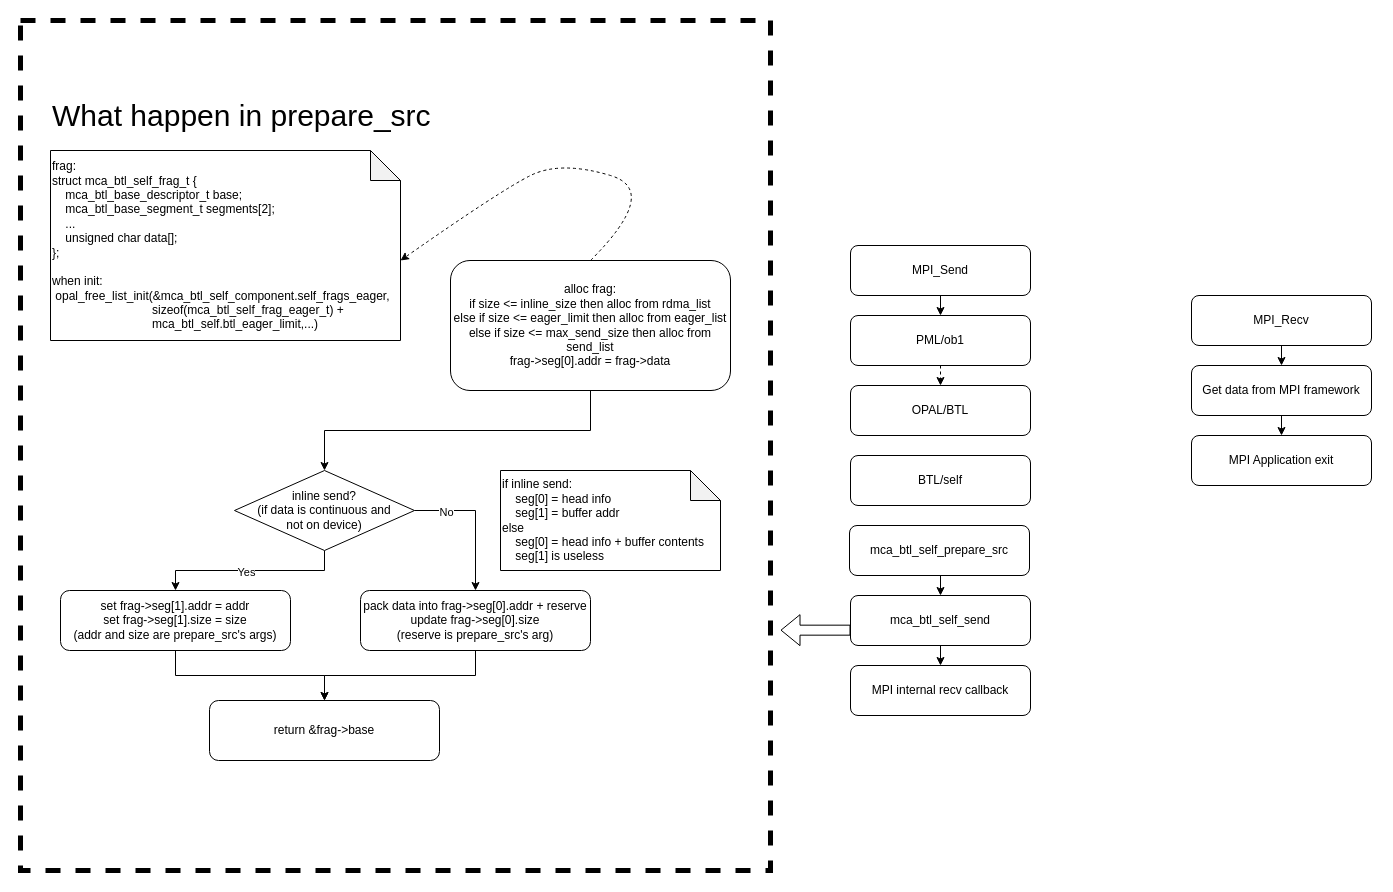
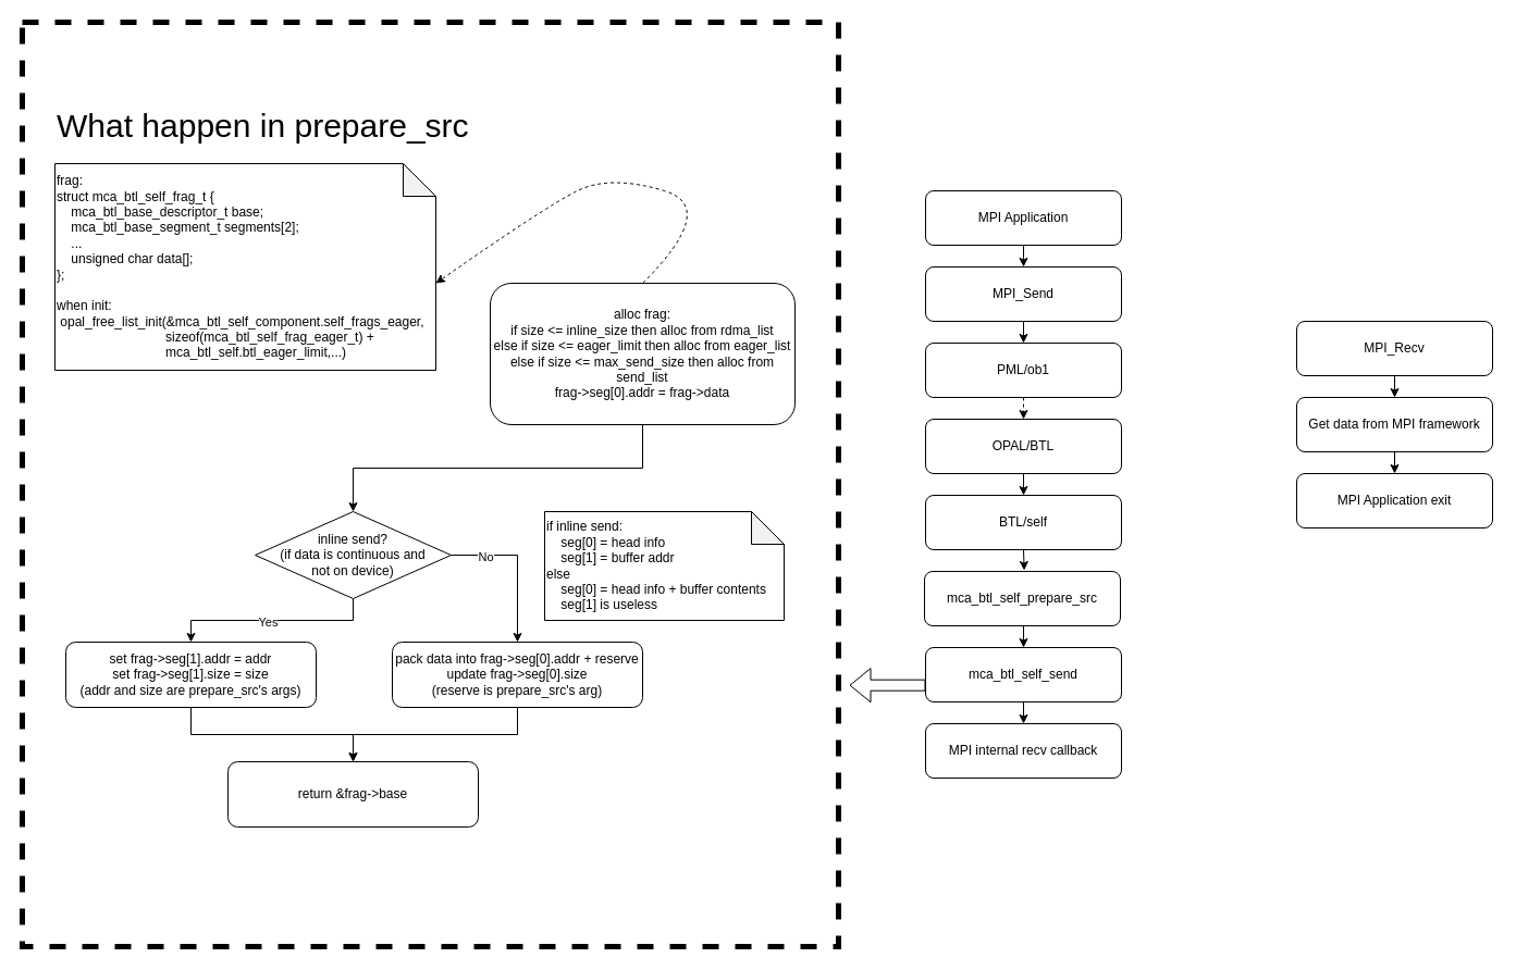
+ <mxCell id="4" value="MPI Application" style="rounded=1;whiteSpace=wrap;html=1;fillColor=none;" parent="1" vertex="1"><mxGeometry x="850" y="175" width="180" height="50" as="geometry" /></mxCell>
+ <mxCell id="3" style="edgeStyle=orthogonalEdgeStyle;rounded=0;orthogonalLoop=1;jettySize=auto;html=1;exitX=0.5;exitY=1;exitDx=0;exitDy=0;entryX=0.5;entryY=0;entryDx=0;entryDy=0;fontFamily=Helvetica;fontSize=12;fontColor=default;" parent="1" source="4" target="6" edge="1"><mxGeometry relative="1" as="geometry" /></mxCell>
+ <mxCell id="9" style="edgeStyle=orthogonalEdgeStyle;rounded=0;orthogonalLoop=1;jettySize=auto;html=1;exitX=0.5;exitY=1;exitDx=0;exitDy=0;entryX=0.5;entryY=0;entryDx=0;entryDy=0;fontFamily=Helvetica;fontSize=12;fontColor=default;" parent="1" source="10" target="11" edge="1"><mxGeometry relative="1" as="geometry" /></mxCell>
+ <mxCell id="16" style="edgeStyle=orthogonalEdgeStyle;rounded=0;orthogonalLoop=1;jettySize=auto;html=1;exitX=0.5;exitY=1;exitDx=0;exitDy=0;entryX=0.509;entryY=-0.02;entryDx=0;entryDy=0;entryPerimeter=0;" parent="1" source="11" target="13" edge="1"><mxGeometry relative="1" as="geometry" /></mxCell>
